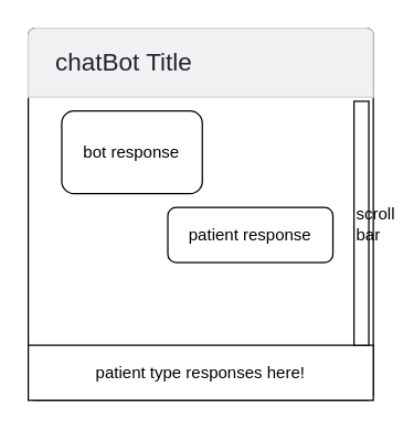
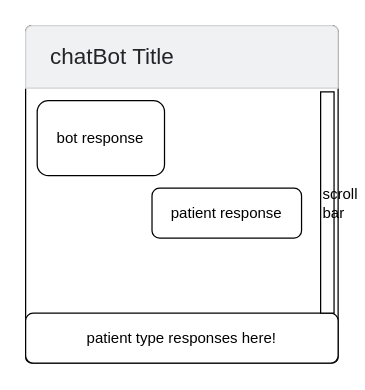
- <mxCell id="4" value="bot response" style="rounded=1;whiteSpace=wrap;html=1;" vertex="1" parent="2"><mxGeometry x="24.259" y="60" width="101.852" height="60" as="geometry" /></mxCell>
+ <mxCell id="4" value="bot response" style="rounded=1;whiteSpace=wrap;html=1;" vertex="1" parent="2"><mxGeometry x="9.259" y="60" width="101.852" height="60" as="geometry" /></mxCell>
- <mxCell id="6" value="patient type responses here!" style="whiteSpace=wrap;html=1;rounded=0;" vertex="1" parent="2"><mxGeometry y="230" width="250" height="40" as="geometry" /></mxCell>
+ <mxCell id="6" value="patient type responses here!" style="rounded=1;whiteSpace=wrap;html=1;" vertex="1" parent="2"><mxGeometry y="230" width="250" height="40" as="geometry" /></mxCell>
